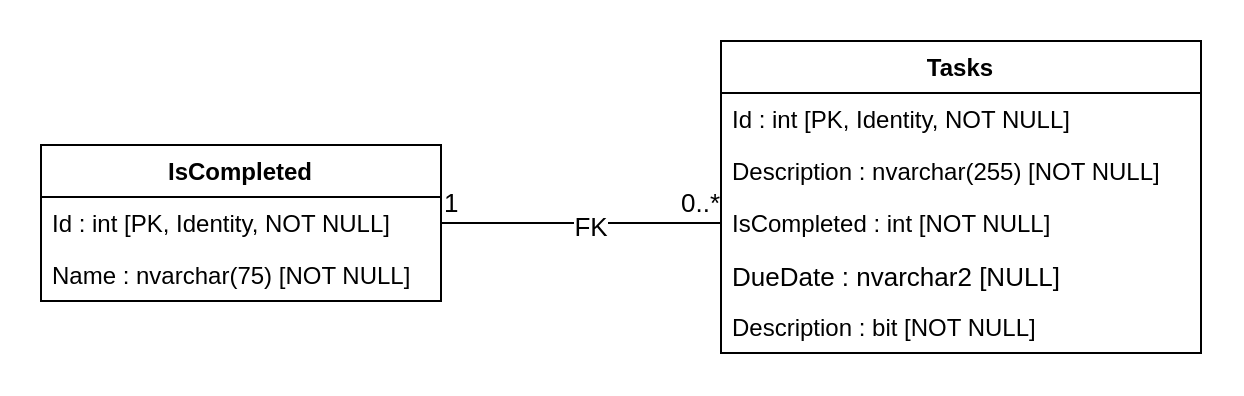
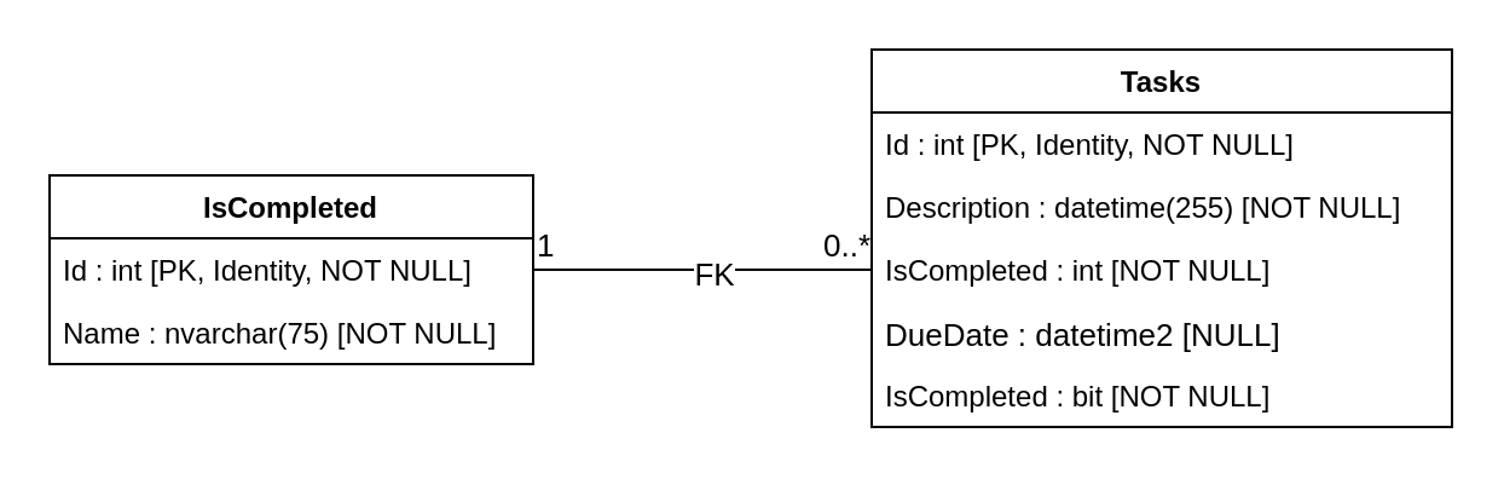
- <mxCell id="7" value="Description : nvarchar(255) [NOT NULL]" style="text;strokeColor=none;fillColor=none;align=left;verticalAlign=top;spacingLeft=4;spacingRight=4;overflow=hidden;rotatable=0;points=[[0,0.5],[1,0.5]];portConstraint=eastwest;" parent="5" vertex="1"><mxGeometry y="52" width="240" height="26" as="geometry" /></mxCell>
+ <mxCell id="7" value="Description : datetime(255) [NOT NULL]" style="text;strokeColor=none;fillColor=none;align=left;verticalAlign=top;spacingLeft=4;spacingRight=4;overflow=hidden;rotatable=0;points=[[0,0.5],[1,0.5]];portConstraint=eastwest;" parent="5" vertex="1"><mxGeometry y="52" width="240" height="26" as="geometry" /></mxCell>
- <mxCell id="9" value="DueDate : nvarchar2 [NULL]" style="text;strokeColor=none;fillColor=none;align=left;verticalAlign=top;spacingLeft=4;spacingRight=4;overflow=hidden;rotatable=0;points=[[0,0.5],[1,0.5]];portConstraint=eastwest;fontSize=13;" vertex="1" parent="5"><mxGeometry y="104" width="240" height="26" as="geometry" /></mxCell>
+ <mxCell id="9" value="DueDate : datetime2 [NULL]" style="text;strokeColor=none;fillColor=none;align=left;verticalAlign=top;spacingLeft=4;spacingRight=4;overflow=hidden;rotatable=0;points=[[0,0.5],[1,0.5]];portConstraint=eastwest;fontSize=13;" vertex="1" parent="5"><mxGeometry y="104" width="240" height="26" as="geometry" /></mxCell>
- <mxCell id="10" value="Description : bit [NOT NULL]" style="text;strokeColor=none;fillColor=none;align=left;verticalAlign=top;spacingLeft=4;spacingRight=4;overflow=hidden;rotatable=0;points=[[0,0.5],[1,0.5]];portConstraint=eastwest;" parent="5" vertex="1"><mxGeometry y="130" width="240" height="26" as="geometry" /></mxCell>
+ <mxCell id="10" value="IsCompleted : bit [NOT NULL]" style="text;strokeColor=none;fillColor=none;align=left;verticalAlign=top;spacingLeft=4;spacingRight=4;overflow=hidden;rotatable=0;points=[[0,0.5],[1,0.5]];portConstraint=eastwest;" parent="5" vertex="1"><mxGeometry y="130" width="240" height="26" as="geometry" /></mxCell>
